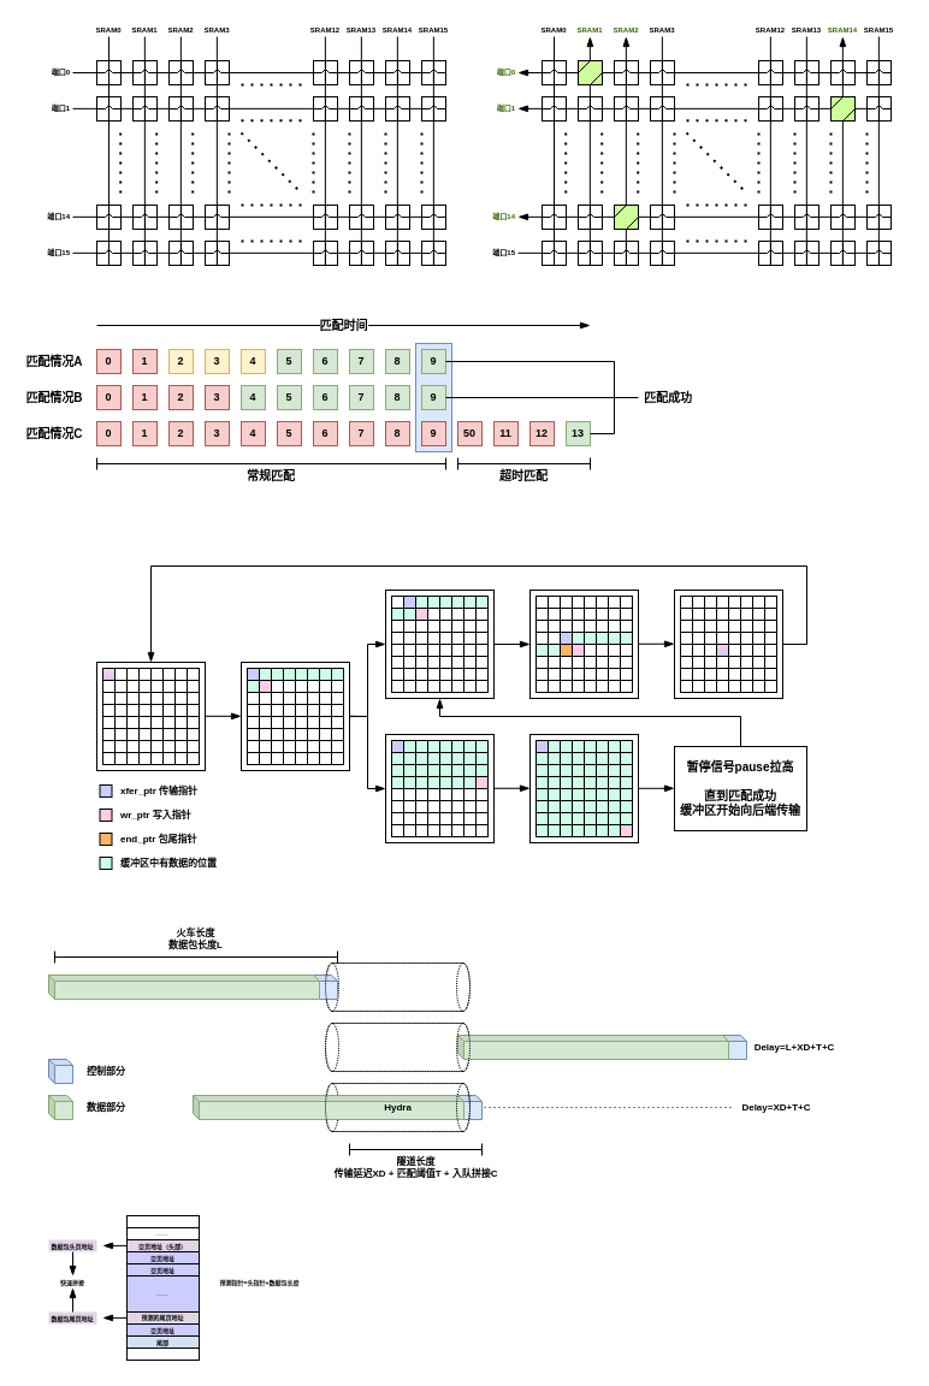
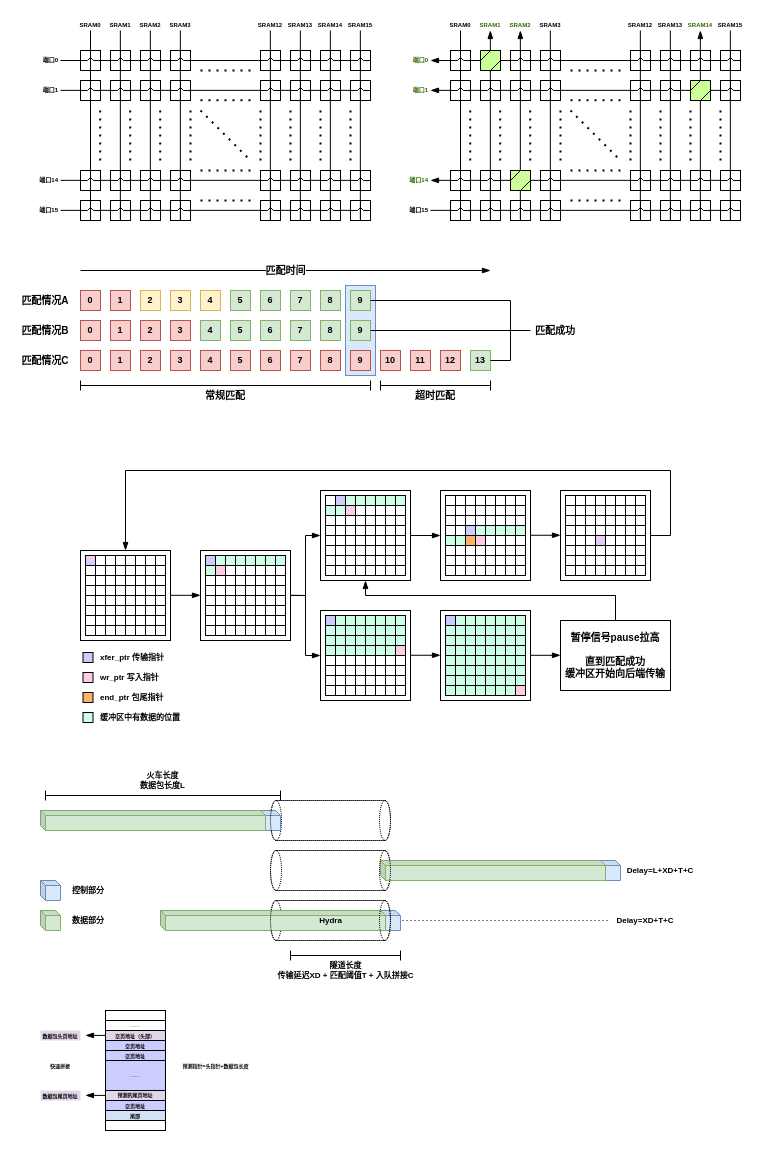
- <mxCell id="371" value="50" style="rounded=0;whiteSpace=wrap;html=1;fontSize=9;fontStyle=1;fillColor=#f8cecc;strokeColor=#b85450;" parent="337" vertex="1"><mxGeometry x="360" y="80" width="20" height="20" as="geometry" /></mxCell>
+ <mxCell id="371" value="10" style="rounded=0;whiteSpace=wrap;html=1;fontSize=9;fontStyle=1;fillColor=#f8cecc;strokeColor=#b85450;" parent="337" vertex="1"><mxGeometry x="360" y="80" width="20" height="20" as="geometry" /></mxCell>
- <mxCell id="426" value="" style="endArrow=blockThin;html=1;rounded=0;exitX=0.5;exitY=1;exitDx=0;exitDy=0;entryX=0.5;entryY=0;entryDx=0;entryDy=0;endFill=1;" parent="409" source="423" target="425" edge="1"><mxGeometry width="50" height="50" relative="1" as="geometry"><mxPoint y="70" as="sourcePoint" /><mxPoint x="50" y="20" as="targetPoint" /></mxGeometry></mxCell>
- <mxCell id="427" value="" style="endArrow=blockThin;html=1;rounded=0;exitX=0.5;exitY=0;exitDx=0;exitDy=0;entryX=0.5;entryY=1;entryDx=0;entryDy=0;endFill=1;" parent="409" source="424" target="425" edge="1"><mxGeometry width="50" height="50" relative="1" as="geometry"><mxPoint x="30" y="50" as="sourcePoint" /><mxPoint x="30" y="60" as="targetPoint" /></mxGeometry></mxCell>
